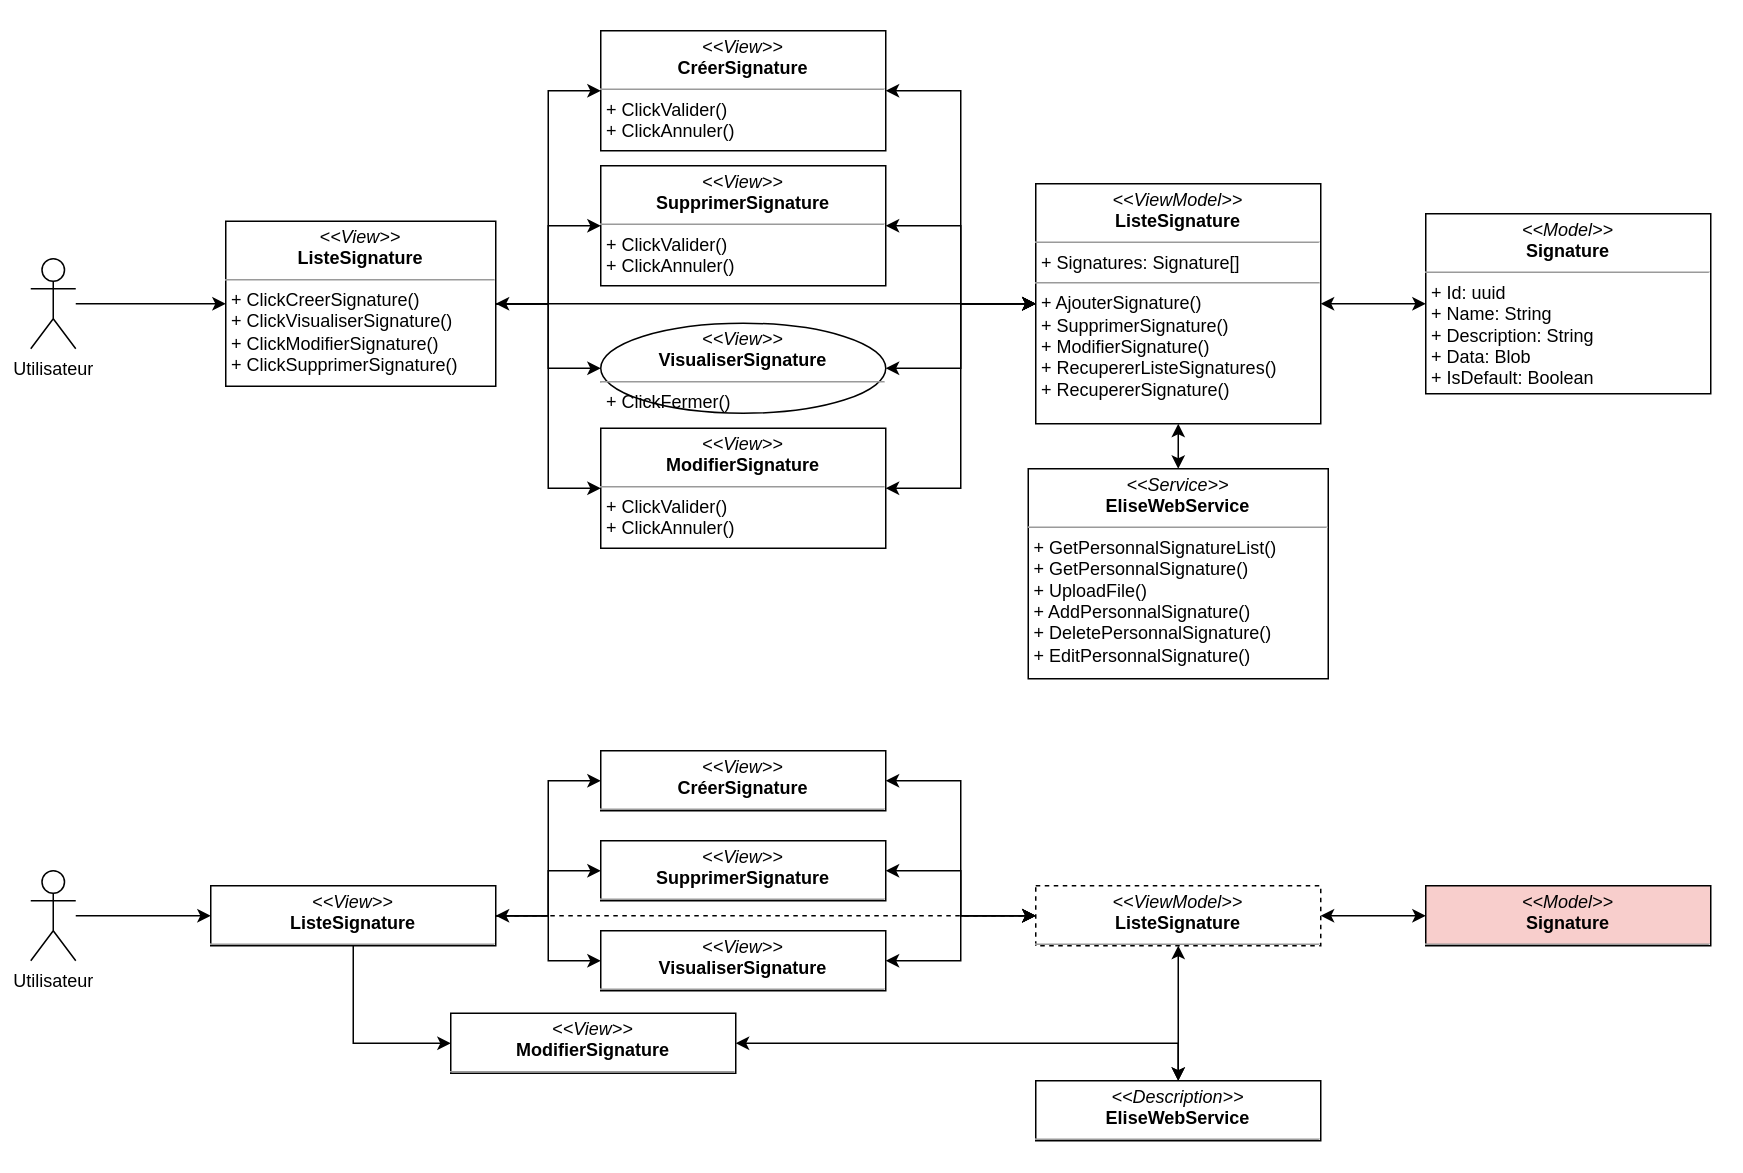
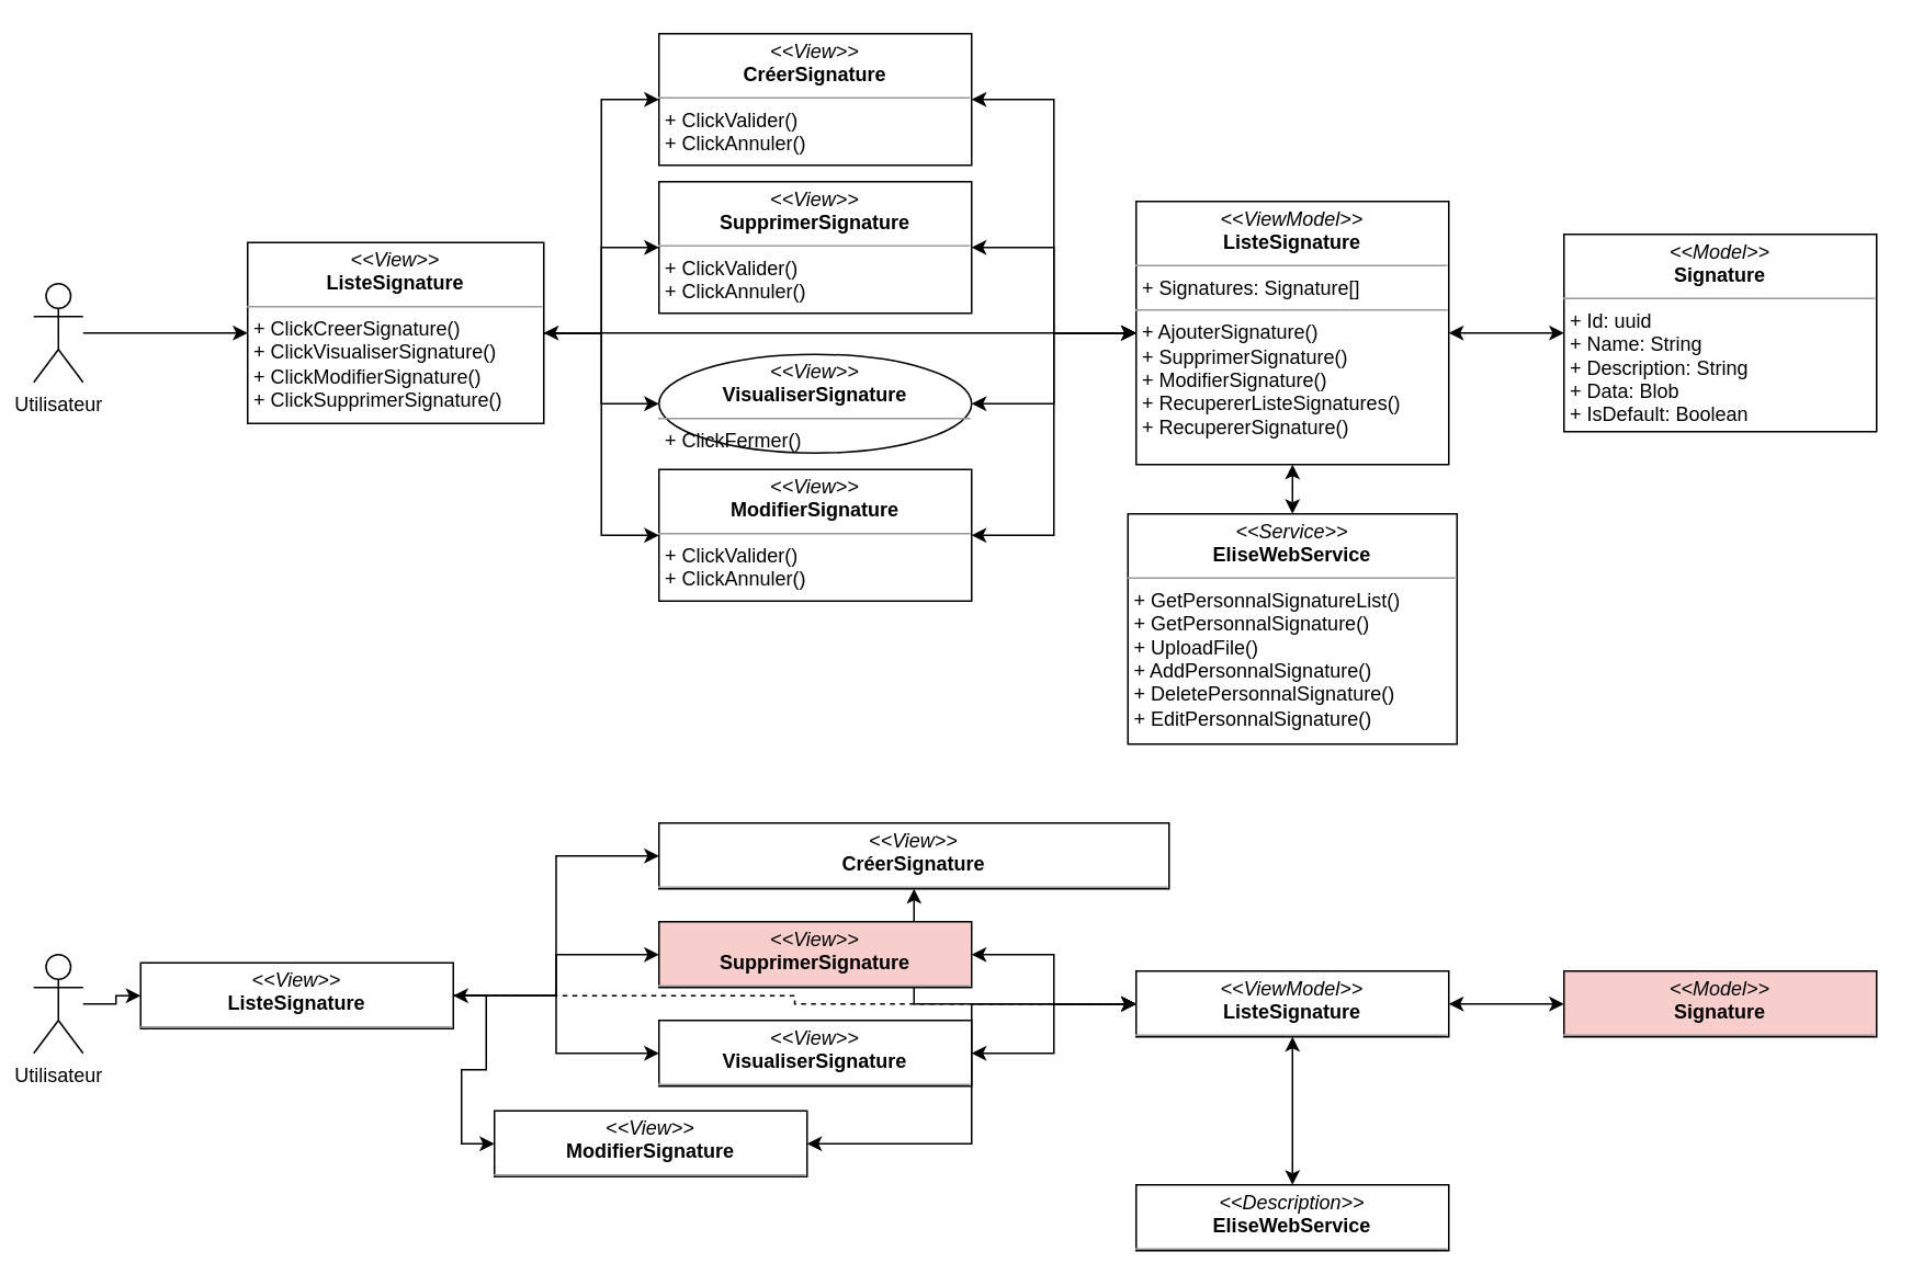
- <mxCell id="34" value="&lt;p style=&quot;margin:0px;margin-top:4px;text-align:center;&quot;&gt;&lt;i&gt;&amp;lt;&amp;lt;View&amp;gt;&amp;gt;&lt;/i&gt;&lt;br&gt;&lt;b&gt;CréerSignature&lt;/b&gt;&lt;/p&gt;&lt;hr size=&quot;1&quot;&gt;&lt;p style=&quot;margin:0px;margin-left:4px;&quot;&gt;&lt;/p&gt;&lt;p style=&quot;margin:0px;margin-left:4px;&quot;&gt;&lt;br&gt;&lt;/p&gt;" style="verticalAlign=top;align=left;overflow=fill;fontSize=12;fontFamily=Helvetica;html=1;whiteSpace=wrap;" vertex="1" parent="1"><mxGeometry x="400" y="500" width="190" height="40" as="geometry" /></mxCell>
+ <mxCell id="34" value="&lt;p style=&quot;margin:0px;margin-top:4px;text-align:center;&quot;&gt;&lt;i&gt;&amp;lt;&amp;lt;View&amp;gt;&amp;gt;&lt;/i&gt;&lt;br&gt;&lt;b&gt;CréerSignature&lt;/b&gt;&lt;/p&gt;&lt;hr size=&quot;1&quot;&gt;&lt;p style=&quot;margin:0px;margin-left:4px;&quot;&gt;&lt;/p&gt;&lt;p style=&quot;margin:0px;margin-left:4px;&quot;&gt;&lt;br&gt;&lt;/p&gt;" style="verticalAlign=top;align=left;overflow=fill;fontSize=12;fontFamily=Helvetica;html=1;whiteSpace=wrap;" vertex="1" parent="1"><mxGeometry x="400" y="500" width="310" height="40" as="geometry" /></mxCell>
- <mxCell id="38" value="&lt;p style=&quot;margin:0px;margin-top:4px;text-align:center;&quot;&gt;&lt;i&gt;&amp;lt;&amp;lt;View&amp;gt;&amp;gt;&lt;/i&gt;&lt;br&gt;&lt;b&gt;SupprimerSignature&lt;/b&gt;&lt;/p&gt;&lt;hr size=&quot;1&quot;&gt;&lt;p style=&quot;margin:0px;margin-left:4px;&quot;&gt;&lt;/p&gt;&lt;p style=&quot;margin:0px;margin-left:4px;&quot;&gt;&lt;br&gt;&lt;/p&gt;" style="verticalAlign=top;align=left;overflow=fill;fontSize=12;fontFamily=Helvetica;html=1;whiteSpace=wrap;" vertex="1" parent="1"><mxGeometry x="400" y="560" width="190" height="40" as="geometry" /></mxCell>
+ <mxCell id="38" value="&lt;p style=&quot;margin:0px;margin-top:4px;text-align:center;&quot;&gt;&lt;i&gt;&amp;lt;&amp;lt;View&amp;gt;&amp;gt;&lt;/i&gt;&lt;br&gt;&lt;b&gt;SupprimerSignature&lt;/b&gt;&lt;/p&gt;&lt;hr size=&quot;1&quot;&gt;&lt;p style=&quot;margin:0px;margin-left:4px;&quot;&gt;&lt;/p&gt;&lt;p style=&quot;margin:0px;margin-left:4px;&quot;&gt;&lt;br&gt;&lt;/p&gt;" style="verticalAlign=top;align=left;overflow=fill;fontSize=12;fontFamily=Helvetica;html=1;whiteSpace=wrap;fillColor=#f8cecc;" vertex="1" parent="1"><mxGeometry x="400" y="560" width="190" height="40" as="geometry" /></mxCell>
- <mxCell id="30" value="&lt;p style=&quot;margin:0px;margin-top:4px;text-align:center;&quot;&gt;&lt;i&gt;&amp;lt;&amp;lt;View&amp;gt;&amp;gt;&lt;/i&gt;&lt;br&gt;&lt;b&gt;ListeSignature&lt;/b&gt;&lt;/p&gt;&lt;hr size=&quot;1&quot;&gt;&lt;p style=&quot;margin:0px;margin-left:4px;&quot;&gt;&lt;/p&gt;&lt;p style=&quot;margin:0px;margin-left:4px;&quot;&gt;&lt;br&gt;&lt;/p&gt;" style="verticalAlign=top;align=left;overflow=fill;fontSize=12;fontFamily=Helvetica;html=1;whiteSpace=wrap;" vertex="1" parent="1"><mxGeometry x="140" y="590" width="190" height="40" as="geometry" /></mxCell>
+ <mxCell id="30" value="&lt;p style=&quot;margin:0px;margin-top:4px;text-align:center;&quot;&gt;&lt;i&gt;&amp;lt;&amp;lt;View&amp;gt;&amp;gt;&lt;/i&gt;&lt;br&gt;&lt;b&gt;ListeSignature&lt;/b&gt;&lt;/p&gt;&lt;hr size=&quot;1&quot;&gt;&lt;p style=&quot;margin:0px;margin-left:4px;&quot;&gt;&lt;/p&gt;&lt;p style=&quot;margin:0px;margin-left:4px;&quot;&gt;&lt;br&gt;&lt;/p&gt;" style="verticalAlign=top;align=left;overflow=fill;fontSize=12;fontFamily=Helvetica;html=1;whiteSpace=wrap;" vertex="1" parent="1"><mxGeometry x="85" y="585" width="190" height="40" as="geometry" /></mxCell>
- <mxCell id="32" value="&lt;p style=&quot;margin:0px;margin-top:4px;text-align:center;&quot;&gt;&lt;i&gt;&amp;lt;&amp;lt;ViewModel&amp;gt;&amp;gt;&lt;/i&gt;&lt;br&gt;&lt;b&gt;ListeSignature&lt;/b&gt;&lt;/p&gt;&lt;hr size=&quot;1&quot;&gt;&lt;p style=&quot;margin:0px;margin-left:4px;&quot;&gt;&lt;br&gt;&lt;/p&gt;" style="verticalAlign=top;align=left;overflow=fill;fontSize=12;fontFamily=Helvetica;html=1;whiteSpace=wrap;dashed=1;" vertex="1" parent="1"><mxGeometry x="690" y="590" width="190" height="40" as="geometry" /></mxCell>
+ <mxCell id="32" value="&lt;p style=&quot;margin:0px;margin-top:4px;text-align:center;&quot;&gt;&lt;i&gt;&amp;lt;&amp;lt;ViewModel&amp;gt;&amp;gt;&lt;/i&gt;&lt;br&gt;&lt;b&gt;ListeSignature&lt;/b&gt;&lt;/p&gt;&lt;hr size=&quot;1&quot;&gt;&lt;p style=&quot;margin:0px;margin-left:4px;&quot;&gt;&lt;br&gt;&lt;/p&gt;" style="verticalAlign=top;align=left;overflow=fill;fontSize=12;fontFamily=Helvetica;html=1;whiteSpace=wrap;" vertex="1" parent="1"><mxGeometry x="690" y="590" width="190" height="40" as="geometry" /></mxCell>
- <mxCell id="35" style="edgeStyle=orthogonalEdgeStyle;rounded=0;orthogonalLoop=1;jettySize=auto;html=1;startArrow=classic;startFill=1;" edge="1" source="36" target="43" parent="1"><mxGeometry relative="1" as="geometry" /></mxCell>
+ <mxCell id="35" style="edgeStyle=orthogonalEdgeStyle;rounded=0;orthogonalLoop=1;jettySize=auto;html=1;entryX=0;entryY=0.5;entryDx=0;entryDy=0;startArrow=classic;startFill=1;" edge="1" source="36" target="32" parent="1"><mxGeometry relative="1" as="geometry" /></mxCell>
